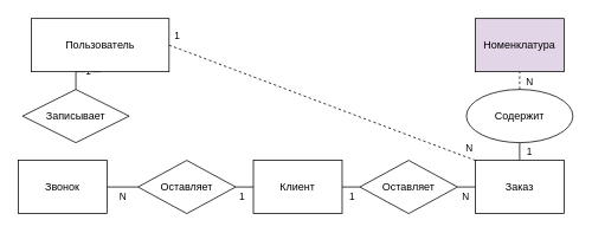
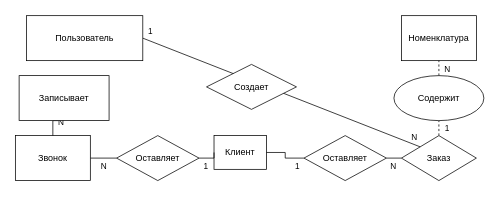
- <mxCell id="21" value="Номенклатура" style="rounded=0;whiteSpace=wrap;html=1;fillColor=#e1d5e7;" vertex="1" parent="1"><mxGeometry x="535" y="20" width="100" height="60" as="geometry" /></mxCell>
+ <mxCell id="21" value="Номенклатура" style="rounded=0;whiteSpace=wrap;html=1;" vertex="1" parent="1"><mxGeometry x="535" y="20" width="100" height="60" as="geometry" /></mxCell>
- <mxCell id="12" style="edgeStyle=orthogonalEdgeStyle;rounded=0;orthogonalLoop=1;jettySize=auto;html=1;exitX=0.5;exitY=1;exitDx=0;exitDy=0;entryX=0.5;entryY=0;entryDx=0;entryDy=0;endArrow=none;startFill=0;" edge="1" parent="1" source="17" target="20"><mxGeometry relative="1" as="geometry" /></mxCell>
- <mxCell id="13" value="1" style="edgeLabel;html=1;align=center;verticalAlign=middle;resizable=0;points=[];" vertex="1" connectable="0" parent="12"><mxGeometry x="0.1" y="-2" relative="1" as="geometry"><mxPoint x="12" as="offset" /></mxGeometry></mxCell>
+ <mxCell id="30" value="Создает" style="rhombus;whiteSpace=wrap;html=1;" vertex="1" parent="1"><mxGeometry x="275" y="85" width="120" height="60" as="geometry" /></mxCell>
- <mxCell id="14" style="rounded=0;orthogonalLoop=1;jettySize=auto;html=1;exitX=1;exitY=0.5;exitDx=0;exitDy=0;entryX=0;entryY=0;entryDx=0;entryDy=0;endArrow=none;startFill=0;dashed=1;" edge="1" parent="1" source="17" target="11"><mxGeometry relative="1" as="geometry" /></mxCell>
+ <mxCell id="14" style="rounded=0;orthogonalLoop=1;jettySize=auto;html=1;exitX=1;exitY=0.5;exitDx=0;exitDy=0;entryX=0;entryY=0;entryDx=0;entryDy=0;endArrow=none;startFill=0;" edge="1" parent="1" source="17" target="11"><mxGeometry relative="1" as="geometry" /></mxCell>
- <mxCell id="20" value="Записывает" style="rhombus;whiteSpace=wrap;html=1;" vertex="1" parent="1"><mxGeometry x="25" y="100" width="120" height="60" as="geometry" /></mxCell>
+ <mxCell id="20" value="Записывает" style="whiteSpace=wrap;html=1;rounded=0;" vertex="1" parent="1"><mxGeometry x="25" y="100" width="120" height="60" as="geometry" /></mxCell>
+ <mxCell id="18" style="edgeStyle=orthogonalEdgeStyle;rounded=0;orthogonalLoop=1;jettySize=auto;html=1;exitX=0.5;exitY=1;exitDx=0;exitDy=0;entryX=0.5;entryY=0;entryDx=0;entryDy=0;endArrow=none;startFill=0;" edge="1" parent="1" source="20" target="5"><mxGeometry relative="1" as="geometry" /></mxCell>
+ <mxCell id="19" value="N" style="edgeLabel;html=1;align=center;verticalAlign=middle;resizable=0;points=[];" vertex="1" connectable="0" parent="18"><mxGeometry x="-0.1" relative="1" as="geometry"><mxPoint x="10" as="offset" /></mxGeometry></mxCell>
- <mxCell id="9" style="edgeStyle=orthogonalEdgeStyle;rounded=0;orthogonalLoop=1;jettySize=auto;html=1;exitX=0.5;exitY=0;exitDx=0;exitDy=0;entryX=0.5;entryY=1;entryDx=0;entryDy=0;endArrow=none;startFill=0;" edge="1" parent="1" source="11" target="29"><mxGeometry relative="1" as="geometry" /></mxCell>
+ <mxCell id="9" style="edgeStyle=orthogonalEdgeStyle;rounded=0;orthogonalLoop=1;jettySize=auto;html=1;exitX=0.5;exitY=0;exitDx=0;exitDy=0;entryX=0.5;entryY=1;entryDx=0;entryDy=0;endArrow=none;startFill=0;dashed=1;" edge="1" parent="1" source="11" target="29"><mxGeometry relative="1" as="geometry" /></mxCell>
- <mxCell id="2" value="Клиент" style="rounded=0;whiteSpace=wrap;html=1;" vertex="1" parent="1"><mxGeometry x="285" y="180" width="100" height="60" as="geometry" /></mxCell>
+ <mxCell id="2" value="Клиент" style="rounded=0;whiteSpace=wrap;html=1;" vertex="1" parent="1"><mxGeometry x="285" y="180" width="70" height="45" as="geometry" /></mxCell>
- <mxCell id="11" value="Заказ" style="rounded=0;whiteSpace=wrap;html=1;" vertex="1" parent="1"><mxGeometry x="535" y="180" width="100" height="60" as="geometry" /></mxCell>
+ <mxCell id="11" value="Заказ" style="rhombus;whiteSpace=wrap;html=1;" vertex="1" parent="1"><mxGeometry x="535" y="180" width="100" height="60" as="geometry" /></mxCell>
